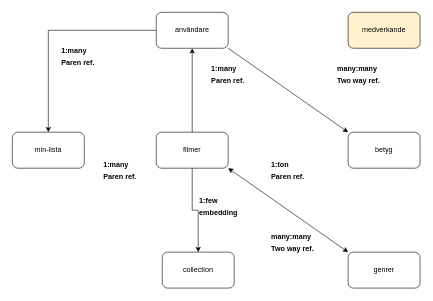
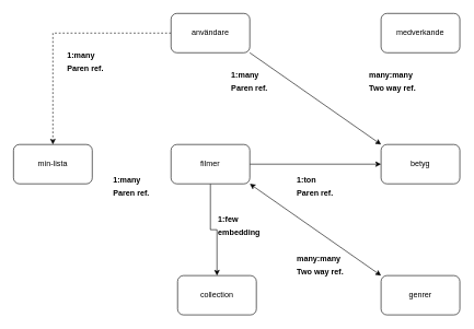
- <mxCell id="3" style="edgeStyle=orthogonalEdgeStyle;rounded=0;orthogonalLoop=1;jettySize=auto;html=1;" edge="1" parent="1" source="4" target="9"><mxGeometry relative="1" as="geometry" /></mxCell>
+ <mxCell id="3" style="edgeStyle=orthogonalEdgeStyle;rounded=0;orthogonalLoop=1;jettySize=auto;html=1;dashed=1;" edge="1" parent="1" source="4" target="9"><mxGeometry relative="1" as="geometry" /></mxCell>
- <mxCell id="2" value="medverkande" style="rounded=1;whiteSpace=wrap;html=1;fillColor=#fff2cc;" vertex="1" parent="1"><mxGeometry x="580" y="20" width="120" height="60" as="geometry" /></mxCell>
+ <mxCell id="2" value="medverkande" style="rounded=1;whiteSpace=wrap;html=1;" vertex="1" parent="1"><mxGeometry x="580" y="20" width="120" height="60" as="geometry" /></mxCell>
- <mxCell id="5" style="edgeStyle=orthogonalEdgeStyle;rounded=0;orthogonalLoop=1;jettySize=auto;html=1;" edge="1" parent="1" source="7" target="4"><mxGeometry relative="1" as="geometry" /></mxCell>
+ <mxCell id="5" style="edgeStyle=orthogonalEdgeStyle;rounded=0;orthogonalLoop=1;jettySize=auto;html=1;" edge="1" parent="1" source="7" target="8"><mxGeometry relative="1" as="geometry" /></mxCell>
